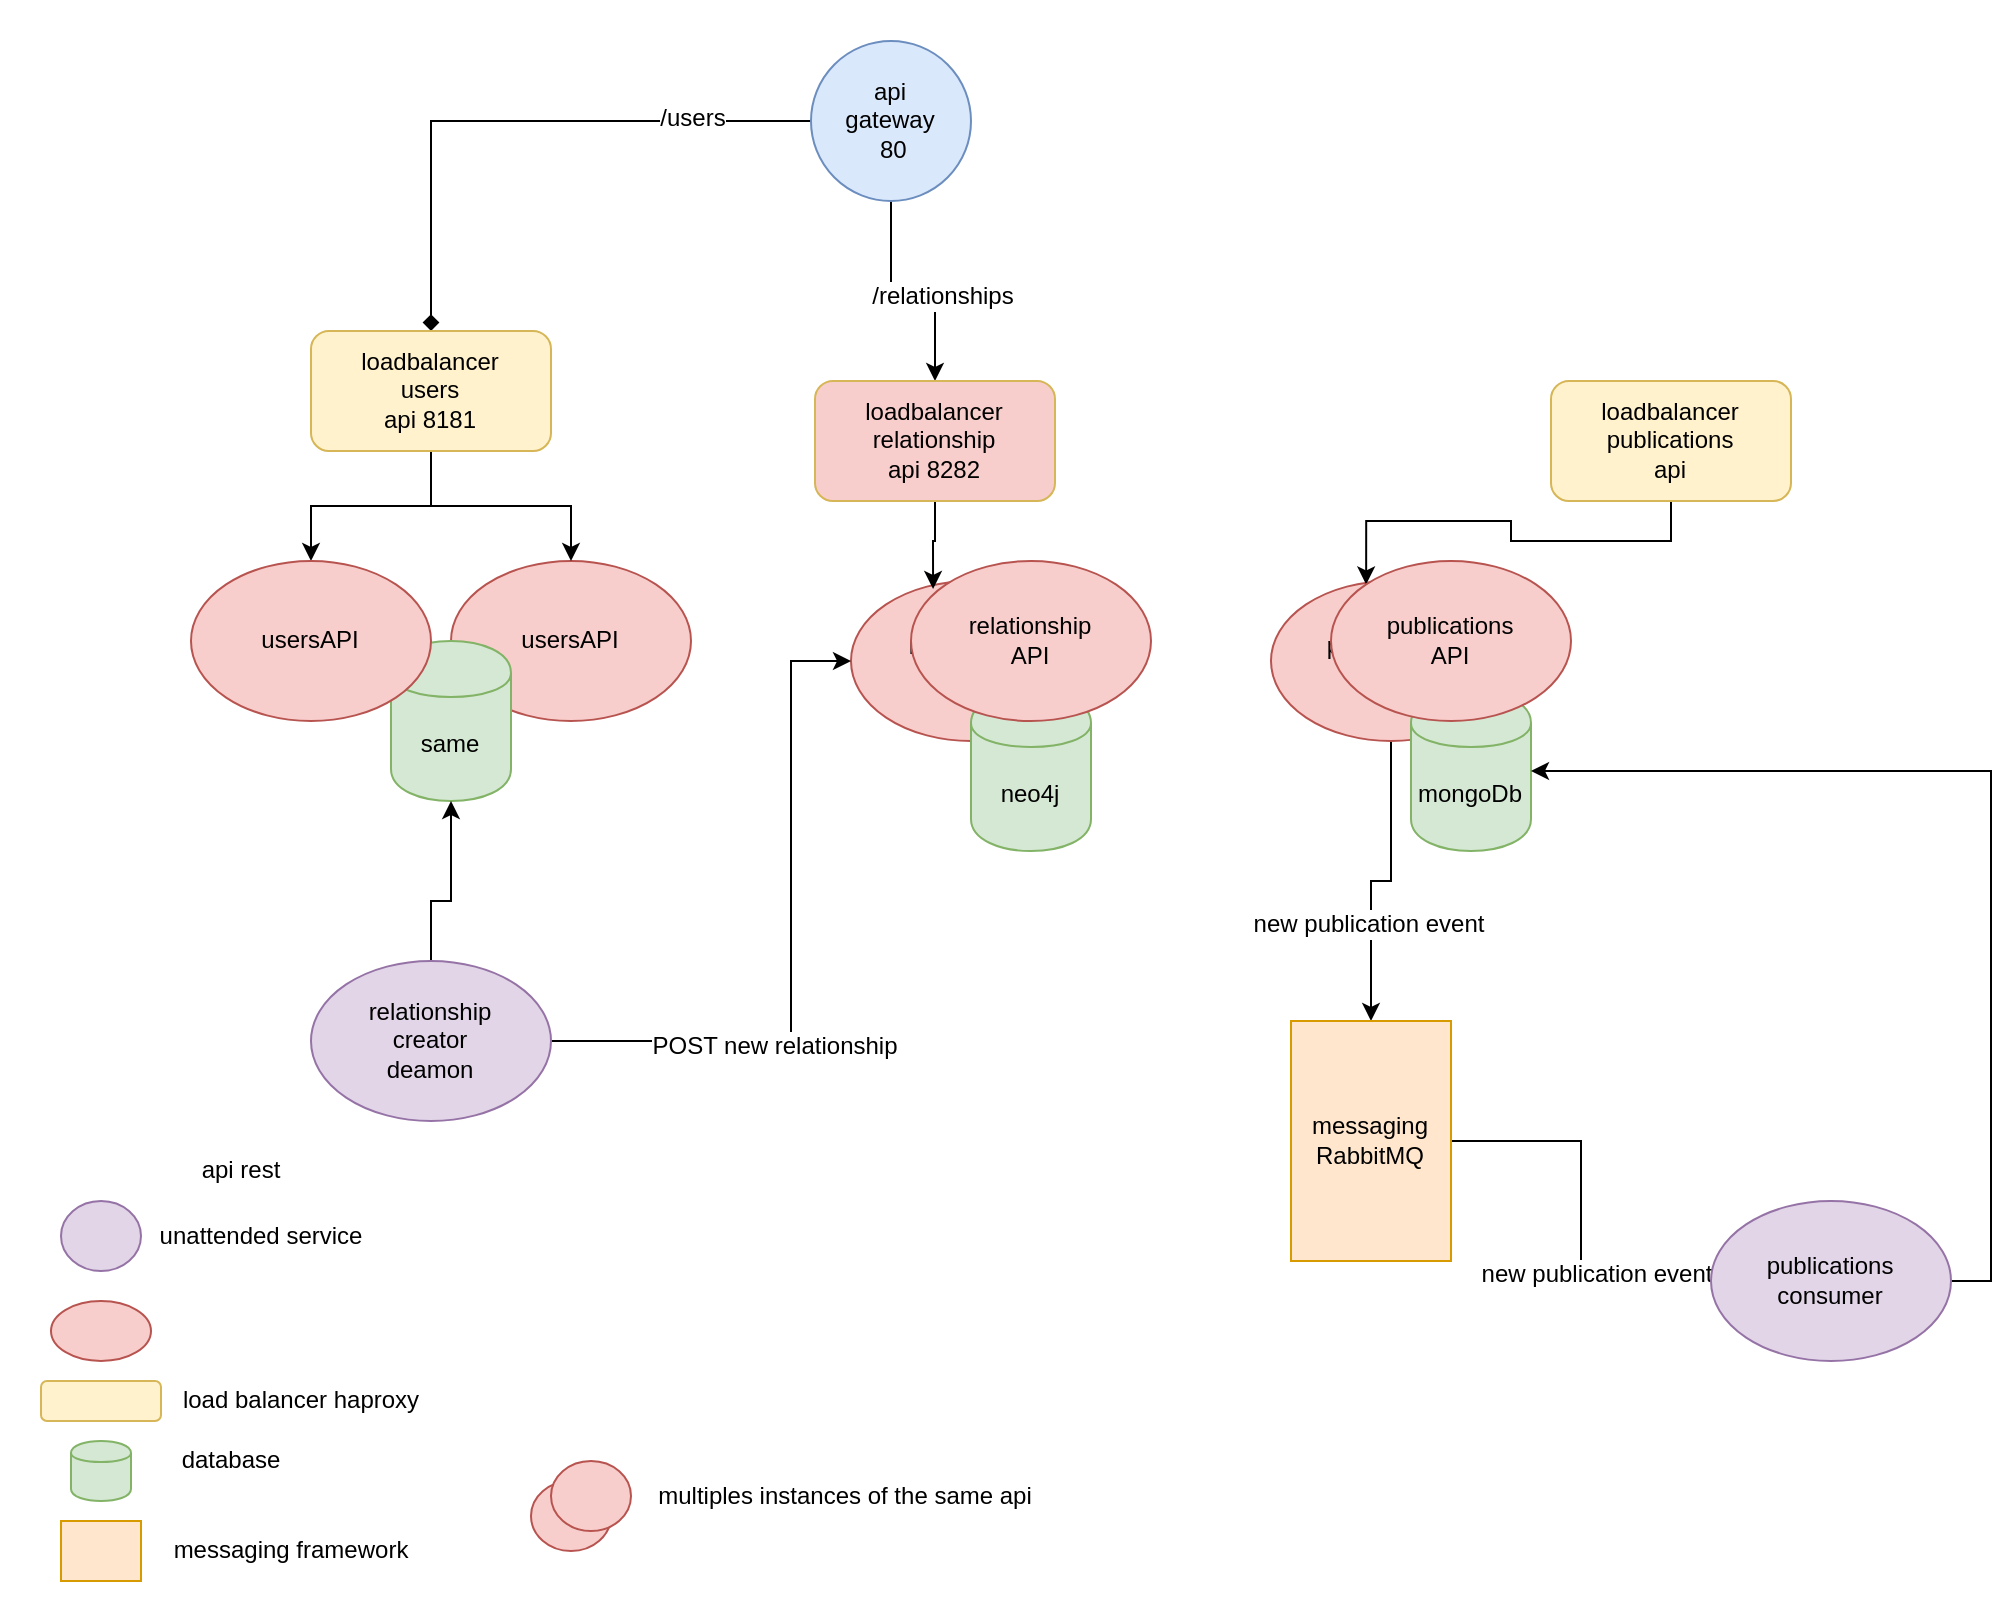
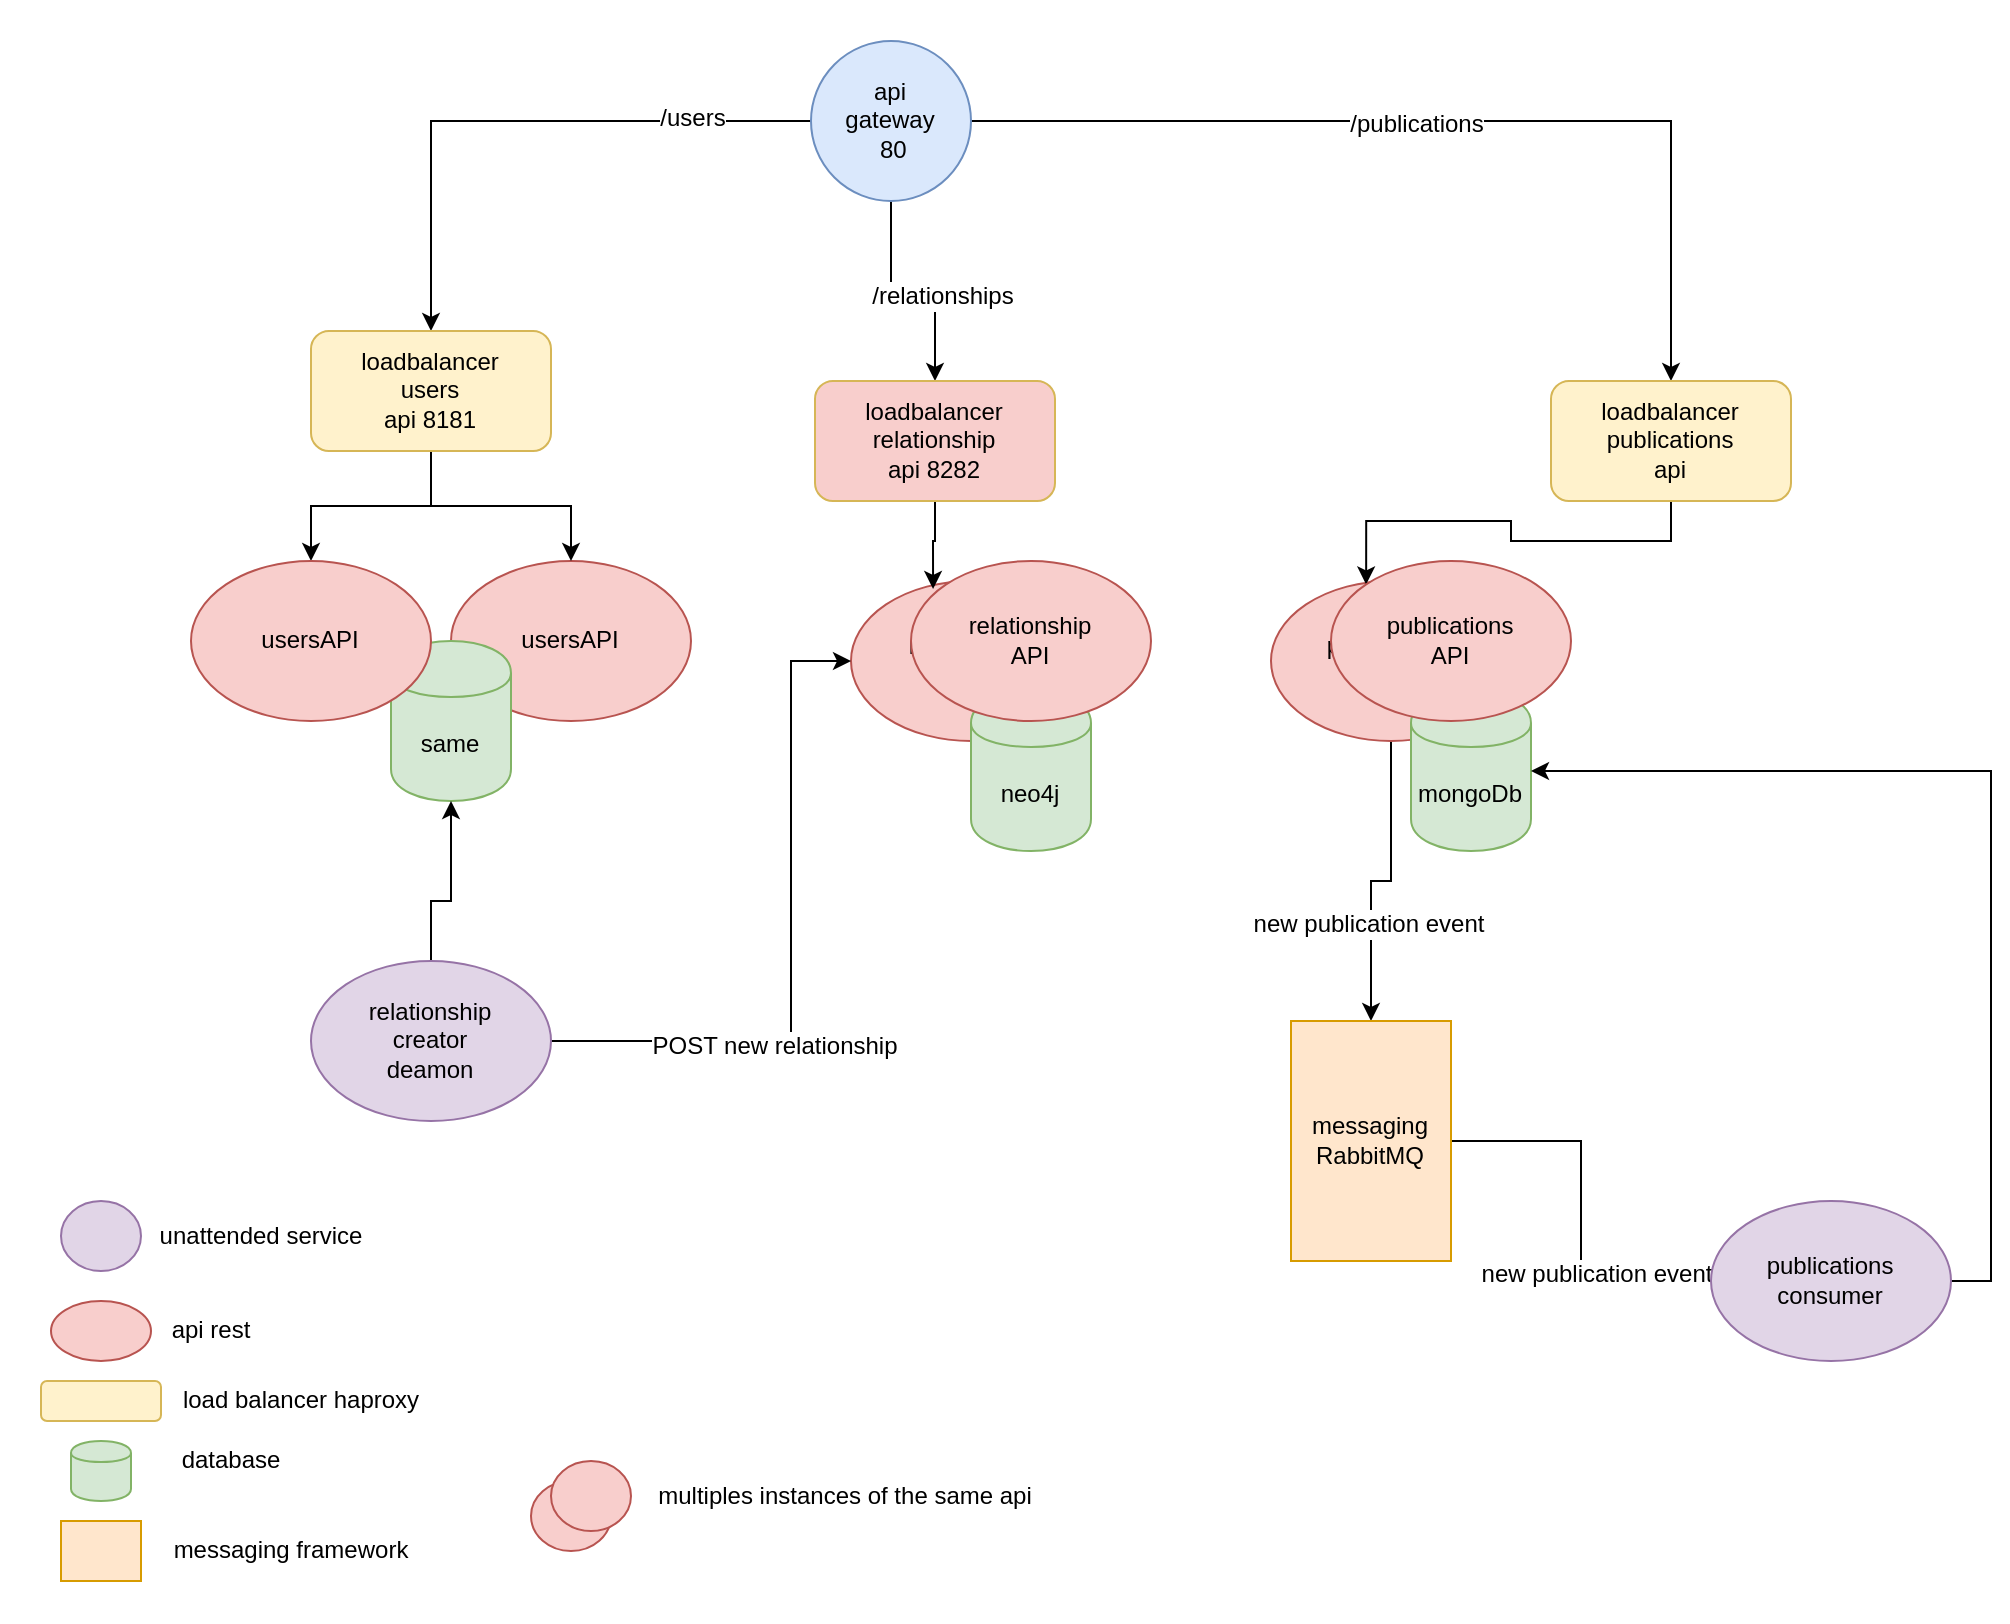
+ <mxCell id="4" style="edgeStyle=orthogonalEdgeStyle;rounded=0;orthogonalLoop=1;jettySize=auto;html=1;entryX=0.5;entryY=0;entryDx=0;entryDy=0;" edge="1" parent="1" source="8" target="33"><mxGeometry relative="1" as="geometry" /></mxCell>
+ <mxCell id="5" value="/publications" style="text;html=1;align=center;verticalAlign=middle;resizable=0;points=[];labelBackgroundColor=#ffffff;" vertex="1" connectable="0" parent="4"><mxGeometry x="-0.073" y="-1" relative="1" as="geometry"><mxPoint as="offset" /></mxGeometry></mxCell>
- <mxCell id="2" style="edgeStyle=orthogonalEdgeStyle;rounded=0;orthogonalLoop=1;jettySize=auto;html=1;entryX=0.5;entryY=0;entryDx=0;entryDy=0;endArrow=diamond;" edge="1" parent="1" source="8" target="28"><mxGeometry relative="1" as="geometry" /></mxCell>
+ <mxCell id="2" style="edgeStyle=orthogonalEdgeStyle;rounded=0;orthogonalLoop=1;jettySize=auto;html=1;entryX=0.5;entryY=0;entryDx=0;entryDy=0;" edge="1" parent="1" source="8" target="28"><mxGeometry relative="1" as="geometry" /></mxCell>
- <mxCell id="37" value="api rest" style="text;html=1;align=center;verticalAlign=middle;resizable=0;points=[];autosize=1;" vertex="1" parent="1"><mxGeometry x="90" y="575" width="60" height="20" as="geometry" /></mxCell>
+ <mxCell id="37" value="api rest" style="text;html=1;align=center;verticalAlign=middle;resizable=0;points=[];autosize=1;" vertex="1" parent="1"><mxGeometry x="75" y="655" width="60" height="20" as="geometry" /></mxCell>
